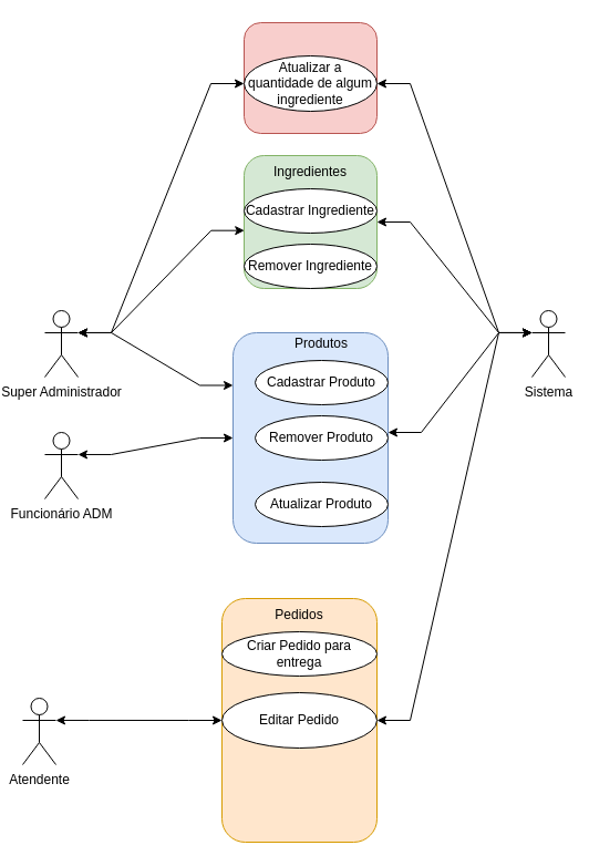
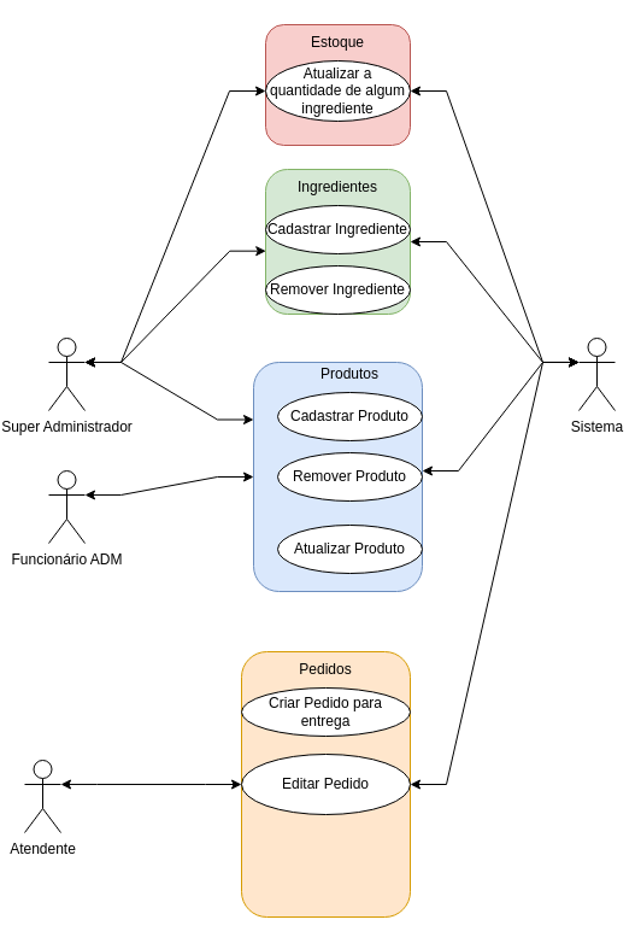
+ <mxCell id="25" value="Estoque" style="text;html=1;align=center;verticalAlign=middle;whiteSpace=wrap;rounded=1;" vertex="1" parent="23"><mxGeometry x="30" width="60" height="30" as="geometry" /></mxCell>
